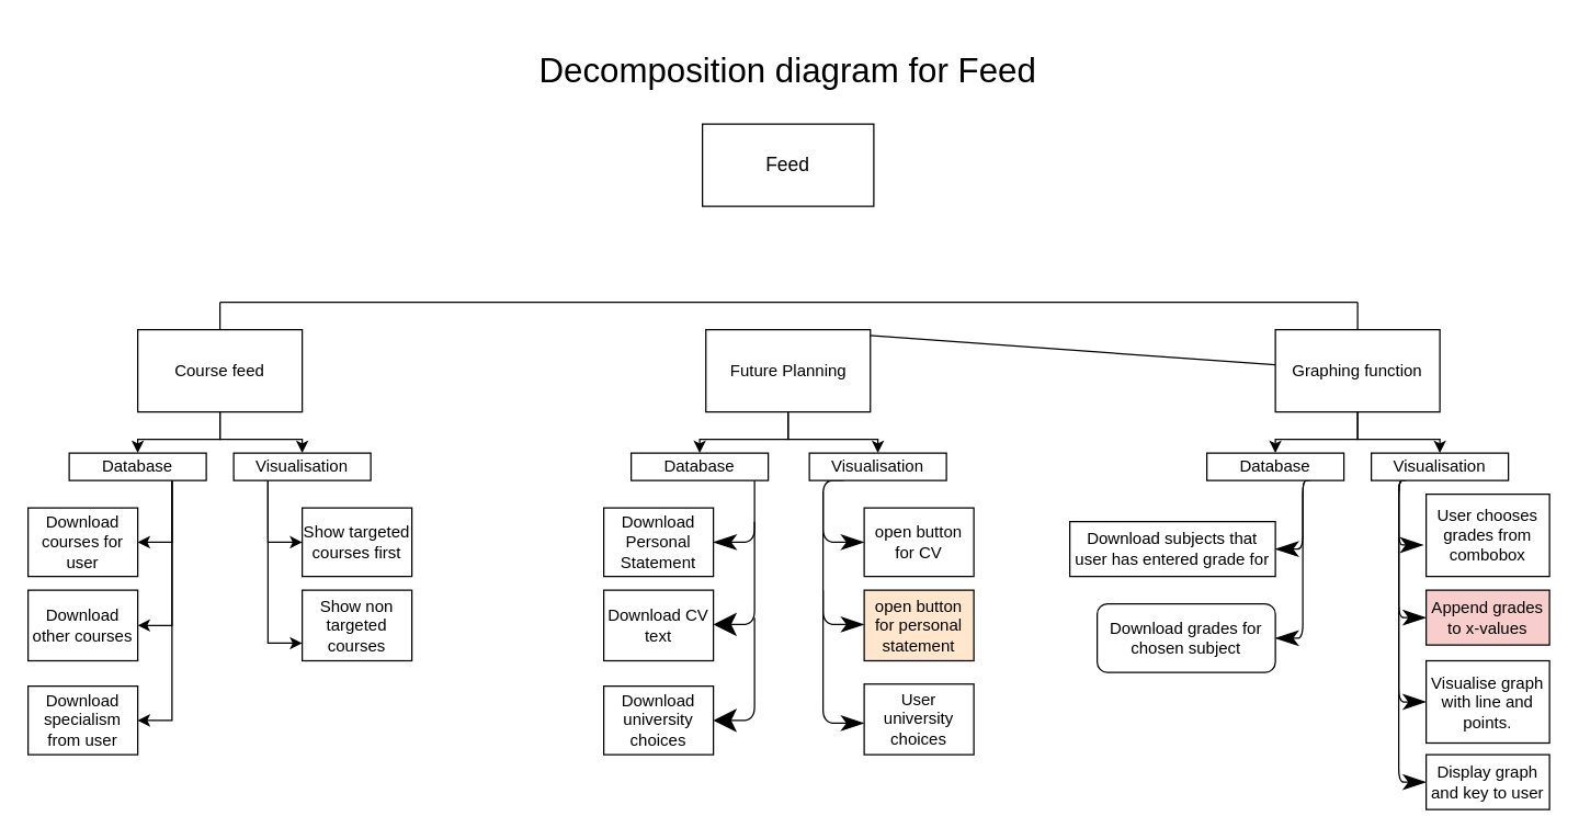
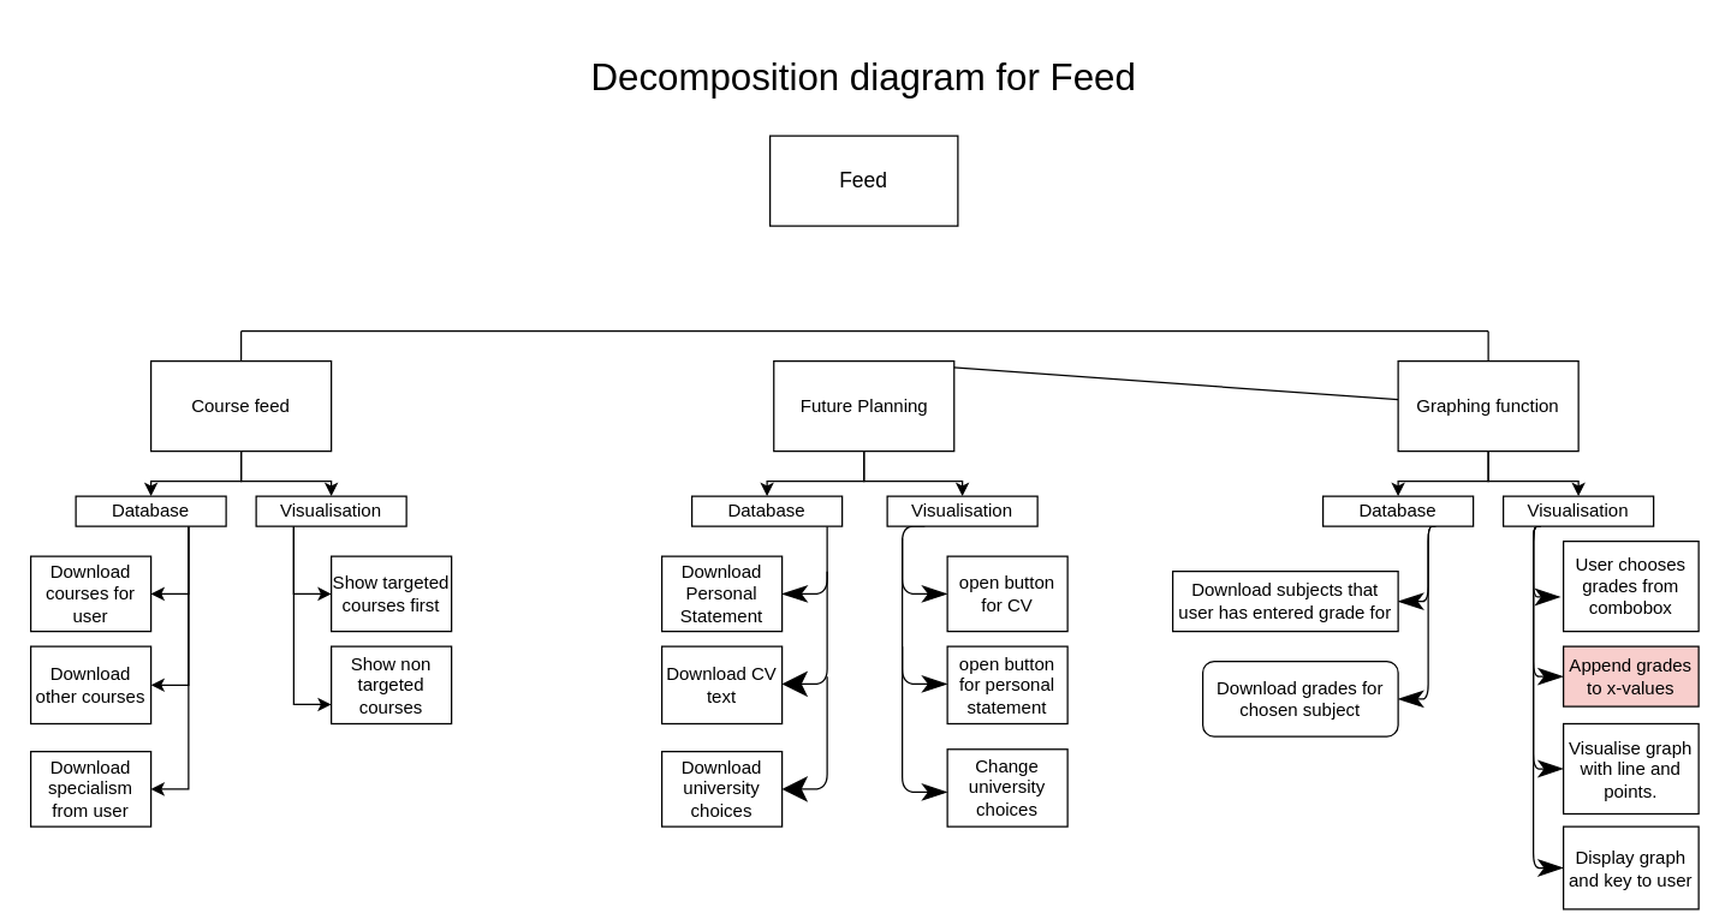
- <mxCell id="46" value="open button for personal statement" style="rounded=0;whiteSpace=wrap;html=1;fillColor=#ffe6cc;" vertex="1" parent="1"><mxGeometry x="630" y="430" width="80" height="51.5" as="geometry" /></mxCell>
+ <mxCell id="46" value="open button for personal statement" style="rounded=0;whiteSpace=wrap;html=1;" vertex="1" parent="1"><mxGeometry x="630" y="430" width="80" height="51.5" as="geometry" /></mxCell>
- <mxCell id="50" value="User university choices" style="rounded=0;whiteSpace=wrap;html=1;" vertex="1" parent="1"><mxGeometry x="630" y="498.5" width="80" height="51.5" as="geometry" /></mxCell>
+ <mxCell id="50" value="Change university choices" style="rounded=0;whiteSpace=wrap;html=1;" vertex="1" parent="1"><mxGeometry x="630" y="498.5" width="80" height="51.5" as="geometry" /></mxCell>
- <mxCell id="55" value="Display graph and key to user" style="rounded=0;whiteSpace=wrap;html=1;hachureGap=4;pointerEvents=0;" vertex="1" parent="1"><mxGeometry x="1040" y="550" width="90" height="40" as="geometry" /></mxCell>
+ <mxCell id="55" value="Display graph and key to user" style="rounded=0;whiteSpace=wrap;html=1;hachureGap=4;pointerEvents=0;" vertex="1" parent="1"><mxGeometry x="1040" y="550" width="90" height="55" as="geometry" /></mxCell>
